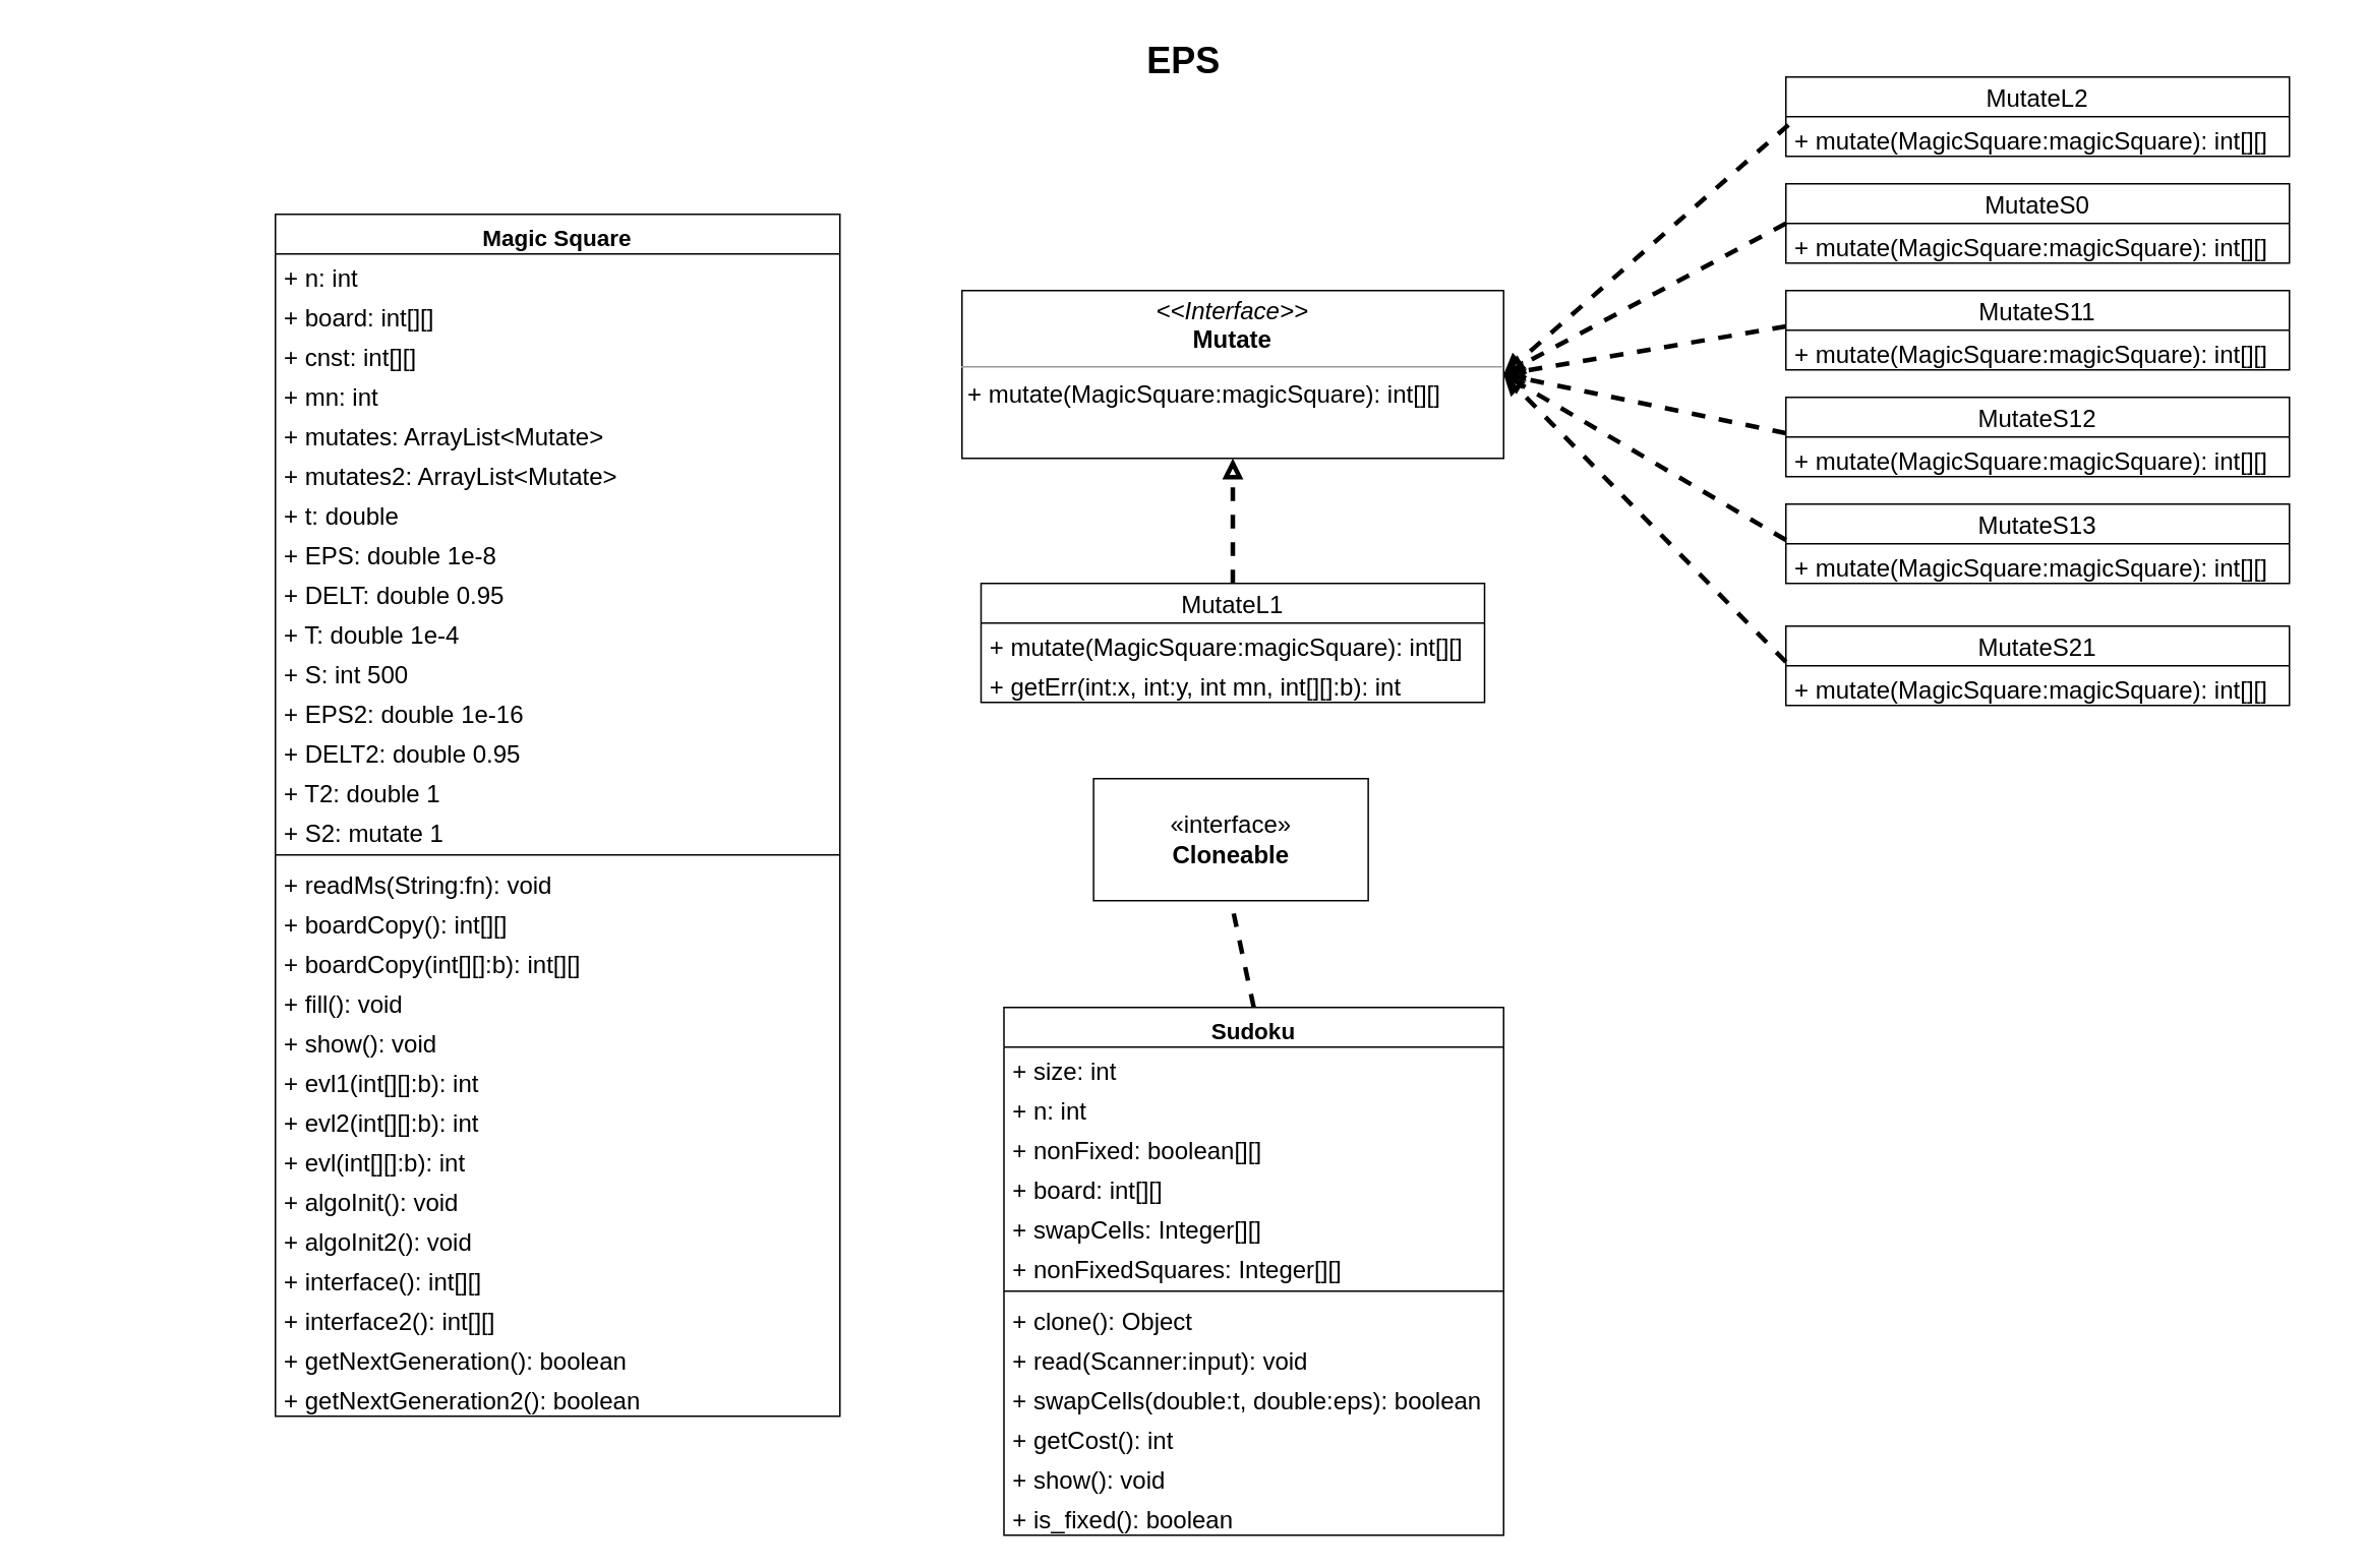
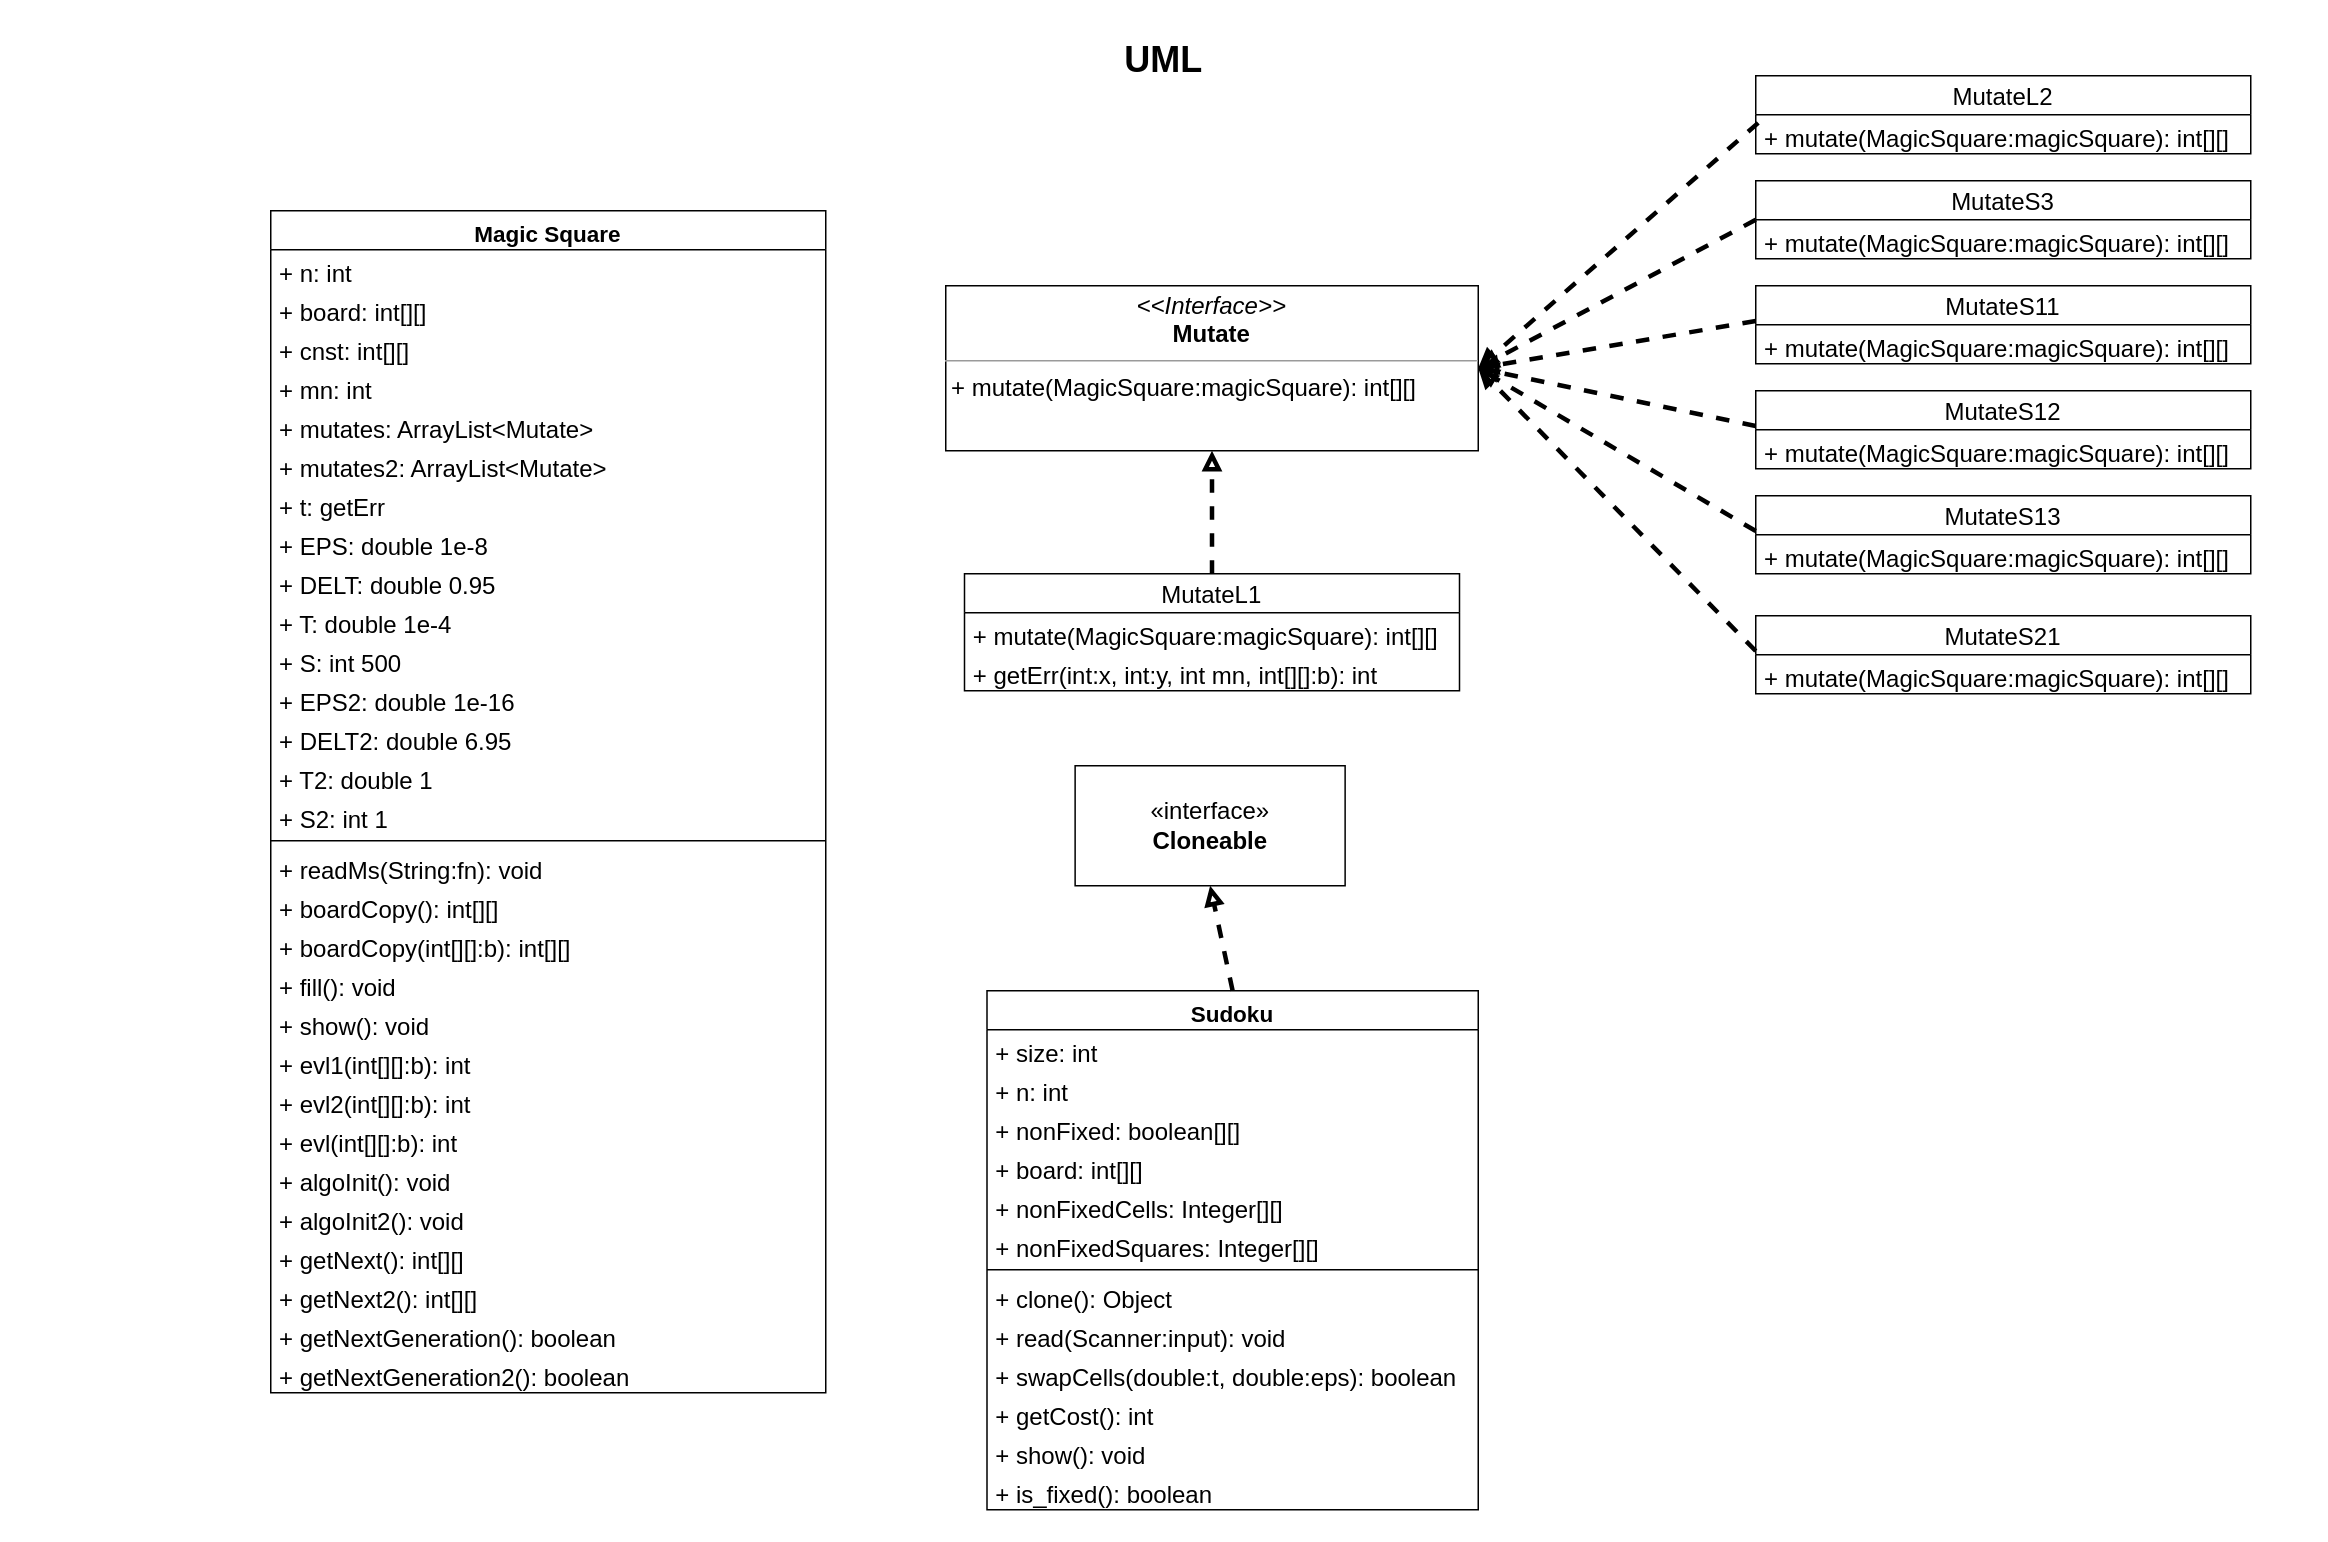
- <mxCell id="2" value="EPS" style="text;strokeColor=none;fillColor=none;html=1;fontSize=24;fontStyle=1;verticalAlign=middle;align=center;" parent="1" vertex="1"><mxGeometry x="20" y="20" width="1510" height="40" as="geometry" /></mxCell>
+ <mxCell id="2" value="UML" style="text;strokeColor=none;fillColor=none;html=1;fontSize=24;fontStyle=1;verticalAlign=middle;align=center;" parent="1" vertex="1"><mxGeometry x="20" y="20" width="1510" height="40" as="geometry" /></mxCell>
- <mxCell id="42" value="MutateS0" style="swimlane;fontStyle=0;childLayout=stackLayout;horizontal=1;startSize=26;fillColor=none;horizontalStack=0;resizeParent=1;resizeParentMax=0;resizeLast=0;collapsible=1;marginBottom=0;fontSize=16;" parent="1" vertex="1"><mxGeometry x="1170" y="120" width="330" height="52" as="geometry" /></mxCell>
+ <mxCell id="42" value="MutateS3" style="swimlane;fontStyle=0;childLayout=stackLayout;horizontal=1;startSize=26;fillColor=none;horizontalStack=0;resizeParent=1;resizeParentMax=0;resizeLast=0;collapsible=1;marginBottom=0;fontSize=16;" parent="1" vertex="1"><mxGeometry x="1170" y="120" width="330" height="52" as="geometry" /></mxCell>
- <mxCell id="10" value="+ t: double" style="text;strokeColor=none;fillColor=none;align=left;verticalAlign=top;spacingLeft=4;spacingRight=4;overflow=hidden;rotatable=0;points=[[0,0.5],[1,0.5]];portConstraint=eastwest;fontSize=16;" parent="3" vertex="1"><mxGeometry y="182" width="370" height="26" as="geometry" /></mxCell>
+ <mxCell id="10" value="+ t: getErr" style="text;strokeColor=none;fillColor=none;align=left;verticalAlign=top;spacingLeft=4;spacingRight=4;overflow=hidden;rotatable=0;points=[[0,0.5],[1,0.5]];portConstraint=eastwest;fontSize=16;" parent="3" vertex="1"><mxGeometry y="182" width="370" height="26" as="geometry" /></mxCell>
- <mxCell id="16" value="+ DELT2: double 0.95&#10;" style="text;strokeColor=none;fillColor=none;align=left;verticalAlign=top;spacingLeft=4;spacingRight=4;overflow=hidden;rotatable=0;points=[[0,0.5],[1,0.5]];portConstraint=eastwest;fontSize=16;" parent="3" vertex="1"><mxGeometry y="338" width="370" height="26" as="geometry" /></mxCell>
+ <mxCell id="16" value="+ DELT2: double 6.95&#10;" style="text;strokeColor=none;fillColor=none;align=left;verticalAlign=top;spacingLeft=4;spacingRight=4;overflow=hidden;rotatable=0;points=[[0,0.5],[1,0.5]];portConstraint=eastwest;fontSize=16;" parent="3" vertex="1"><mxGeometry y="338" width="370" height="26" as="geometry" /></mxCell>
- <mxCell id="18" value="+ S2: mutate 1" style="text;strokeColor=none;fillColor=none;align=left;verticalAlign=top;spacingLeft=4;spacingRight=4;overflow=hidden;rotatable=0;points=[[0,0.5],[1,0.5]];portConstraint=eastwest;fontSize=16;" parent="3" vertex="1"><mxGeometry y="390" width="370" height="26" as="geometry" /></mxCell>
+ <mxCell id="18" value="+ S2: int 1" style="text;strokeColor=none;fillColor=none;align=left;verticalAlign=top;spacingLeft=4;spacingRight=4;overflow=hidden;rotatable=0;points=[[0,0.5],[1,0.5]];portConstraint=eastwest;fontSize=16;" parent="3" vertex="1"><mxGeometry y="390" width="370" height="26" as="geometry" /></mxCell>
- <mxCell id="71" value="" style="endArrow=none;html=1;fontSize=14;dashed=1;endFill=0;strokeWidth=3;exitX=0.5;exitY=0;exitDx=0;exitDy=0;entryX=0.5;entryY=1;entryDx=0;entryDy=0;" edge="1" parent="1" source="57" target="72"><mxGeometry width="50" height="50" relative="1" as="geometry"><mxPoint x="821" y="630" as="sourcePoint" /><mxPoint x="821" y="600" as="targetPoint" /></mxGeometry></mxCell>
+ <mxCell id="71" value="" style="endArrow=block;html=1;fontSize=14;dashed=1;endFill=0;strokeWidth=3;exitX=0.5;exitY=0;exitDx=0;exitDy=0;entryX=0.5;entryY=1;entryDx=0;entryDy=0;" edge="1" parent="1" source="57" target="72"><mxGeometry width="50" height="50" relative="1" as="geometry"><mxPoint x="821" y="630" as="sourcePoint" /><mxPoint x="821" y="600" as="targetPoint" /></mxGeometry></mxCell>
- <mxCell id="62" value="+ swapCells: Integer[][]" style="text;strokeColor=none;fillColor=none;align=left;verticalAlign=top;spacingLeft=4;spacingRight=4;overflow=hidden;rotatable=0;points=[[0,0.5],[1,0.5]];portConstraint=eastwest;fontSize=16;" vertex="1" parent="57"><mxGeometry y="130" width="327.5" height="26" as="geometry" /></mxCell>
+ <mxCell id="62" value="+ nonFixedCells: Integer[][]" style="text;strokeColor=none;fillColor=none;align=left;verticalAlign=top;spacingLeft=4;spacingRight=4;overflow=hidden;rotatable=0;points=[[0,0.5],[1,0.5]];portConstraint=eastwest;fontSize=16;" vertex="1" parent="57"><mxGeometry y="130" width="327.5" height="26" as="geometry" /></mxCell>
- <mxCell id="30" value="+ interface(): int[][]" style="text;strokeColor=none;fillColor=none;align=left;verticalAlign=top;spacingLeft=4;spacingRight=4;overflow=hidden;rotatable=0;points=[[0,0.5],[1,0.5]];portConstraint=eastwest;fontSize=16;" parent="3" vertex="1"><mxGeometry y="684" width="370" height="26" as="geometry" /></mxCell>
+ <mxCell id="30" value="+ getNext(): int[][]" style="text;strokeColor=none;fillColor=none;align=left;verticalAlign=top;spacingLeft=4;spacingRight=4;overflow=hidden;rotatable=0;points=[[0,0.5],[1,0.5]];portConstraint=eastwest;fontSize=16;" parent="3" vertex="1"><mxGeometry y="684" width="370" height="26" as="geometry" /></mxCell>
- <mxCell id="31" value="+ interface2(): int[][]" style="text;strokeColor=none;fillColor=none;align=left;verticalAlign=top;spacingLeft=4;spacingRight=4;overflow=hidden;rotatable=0;points=[[0,0.5],[1,0.5]];portConstraint=eastwest;fontSize=16;" parent="3" vertex="1"><mxGeometry y="710" width="370" height="26" as="geometry" /></mxCell>
+ <mxCell id="31" value="+ getNext2(): int[][]" style="text;strokeColor=none;fillColor=none;align=left;verticalAlign=top;spacingLeft=4;spacingRight=4;overflow=hidden;rotatable=0;points=[[0,0.5],[1,0.5]];portConstraint=eastwest;fontSize=16;" parent="3" vertex="1"><mxGeometry y="710" width="370" height="26" as="geometry" /></mxCell>
